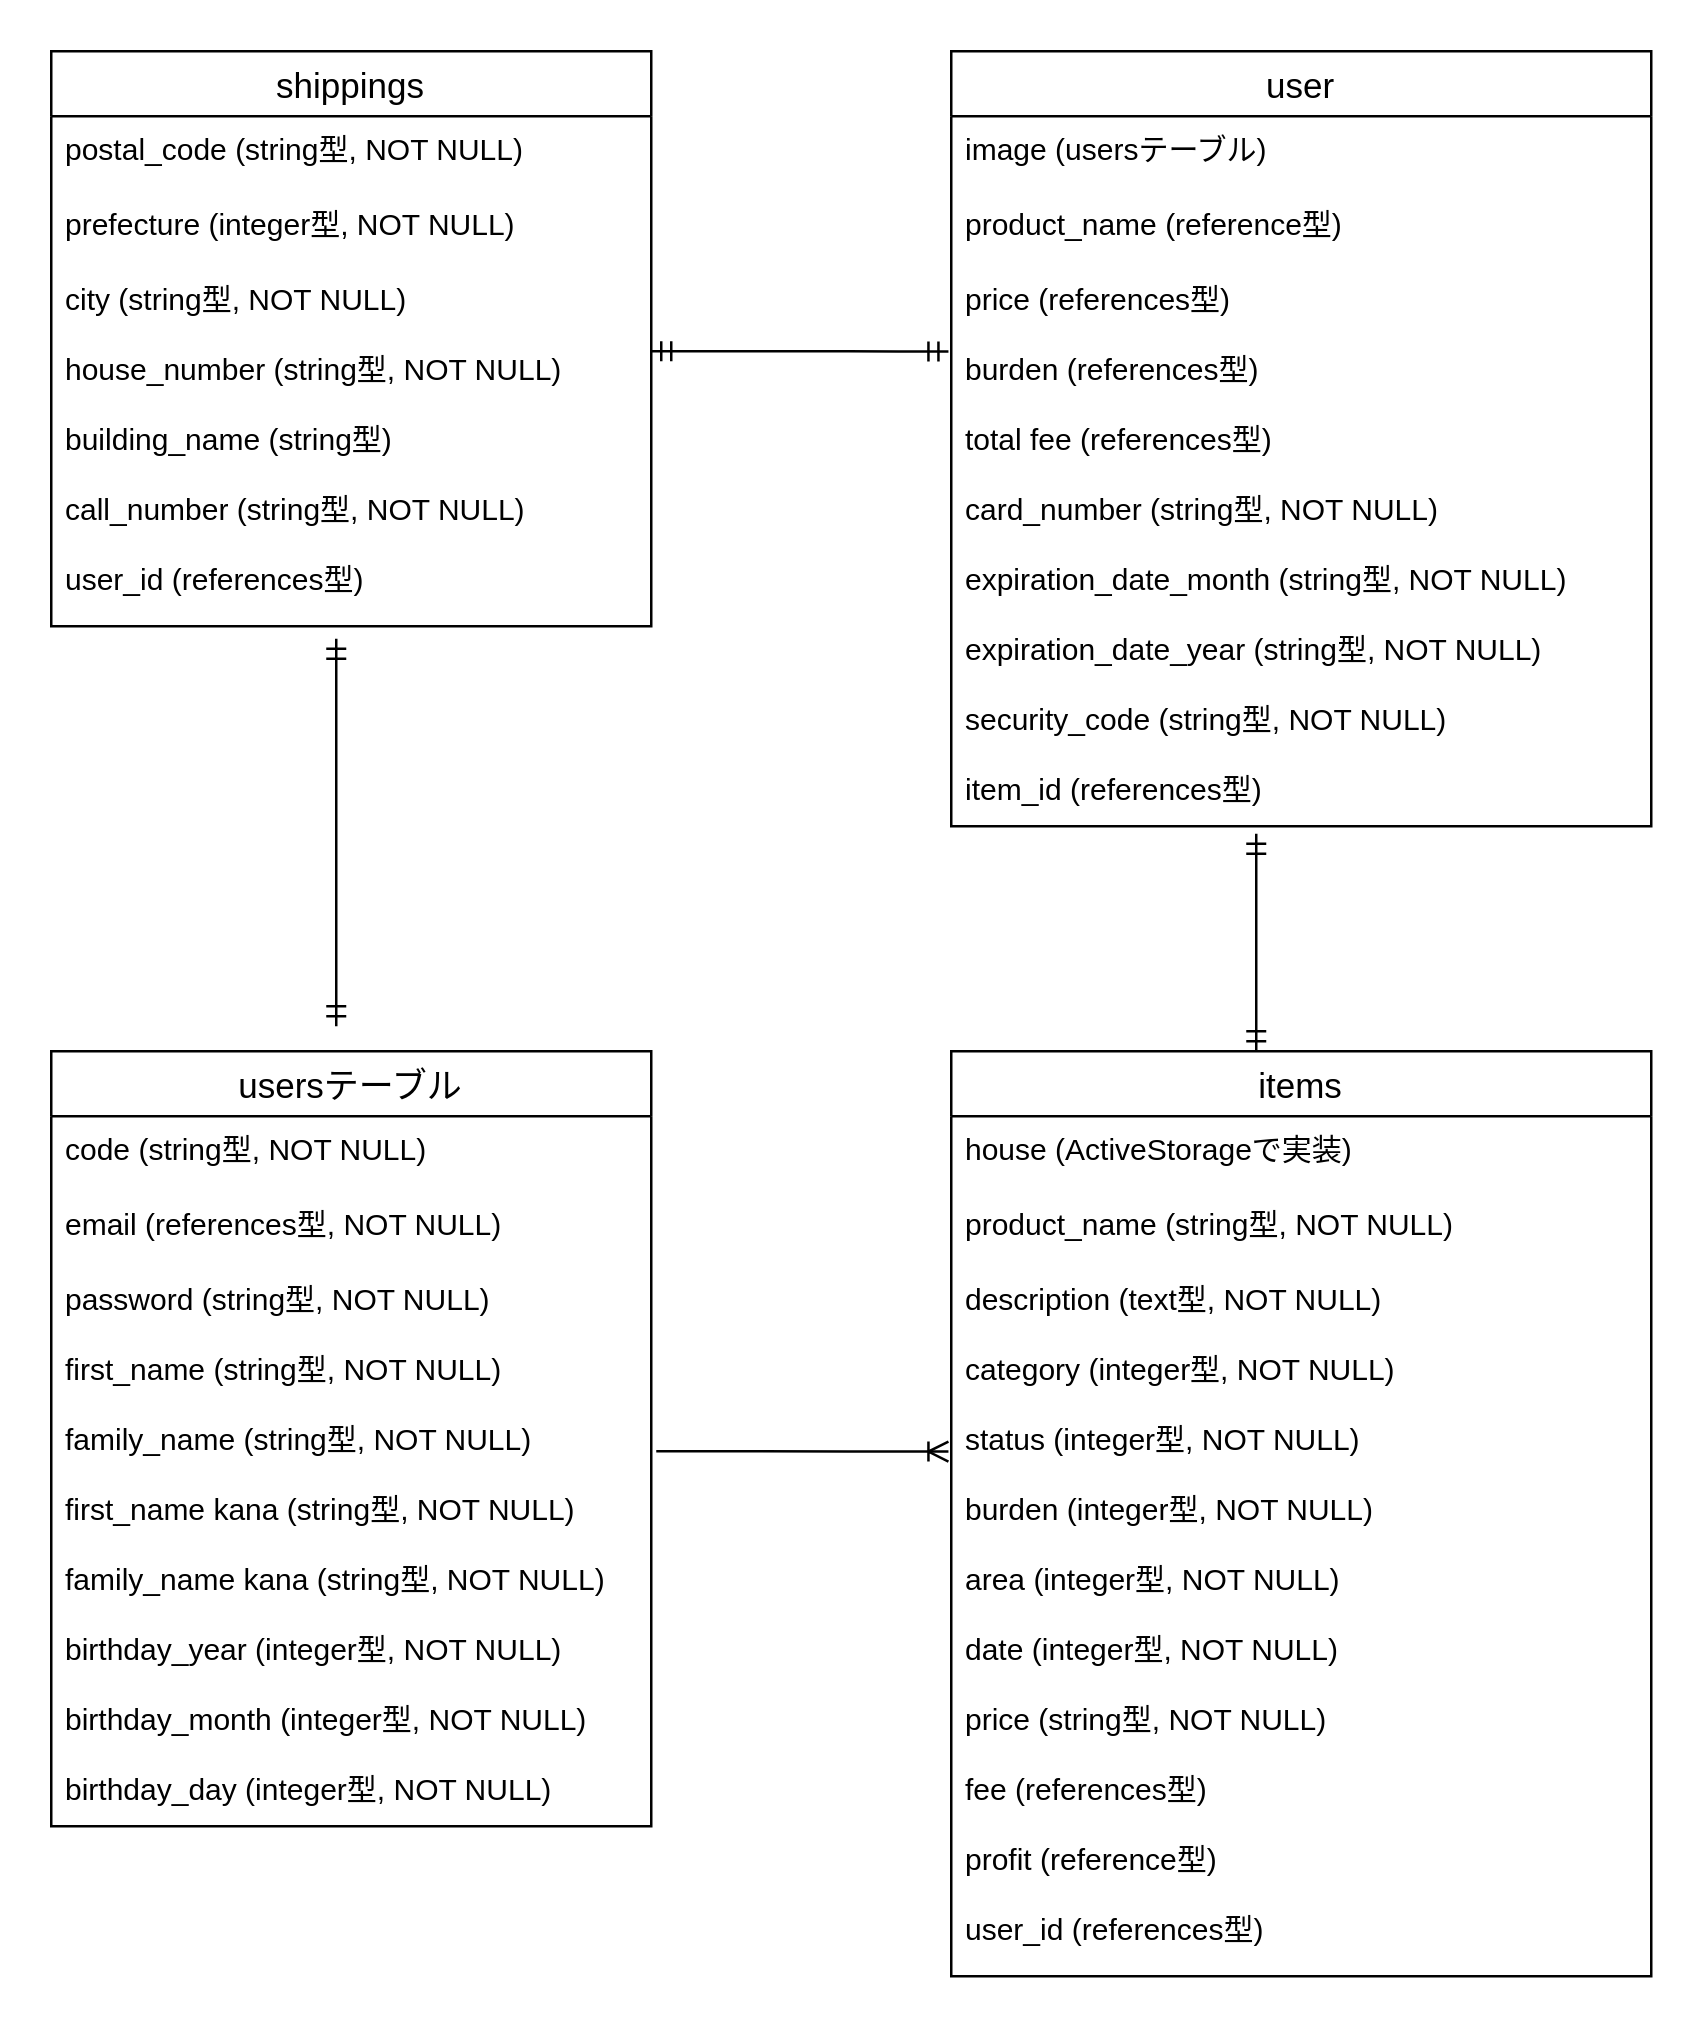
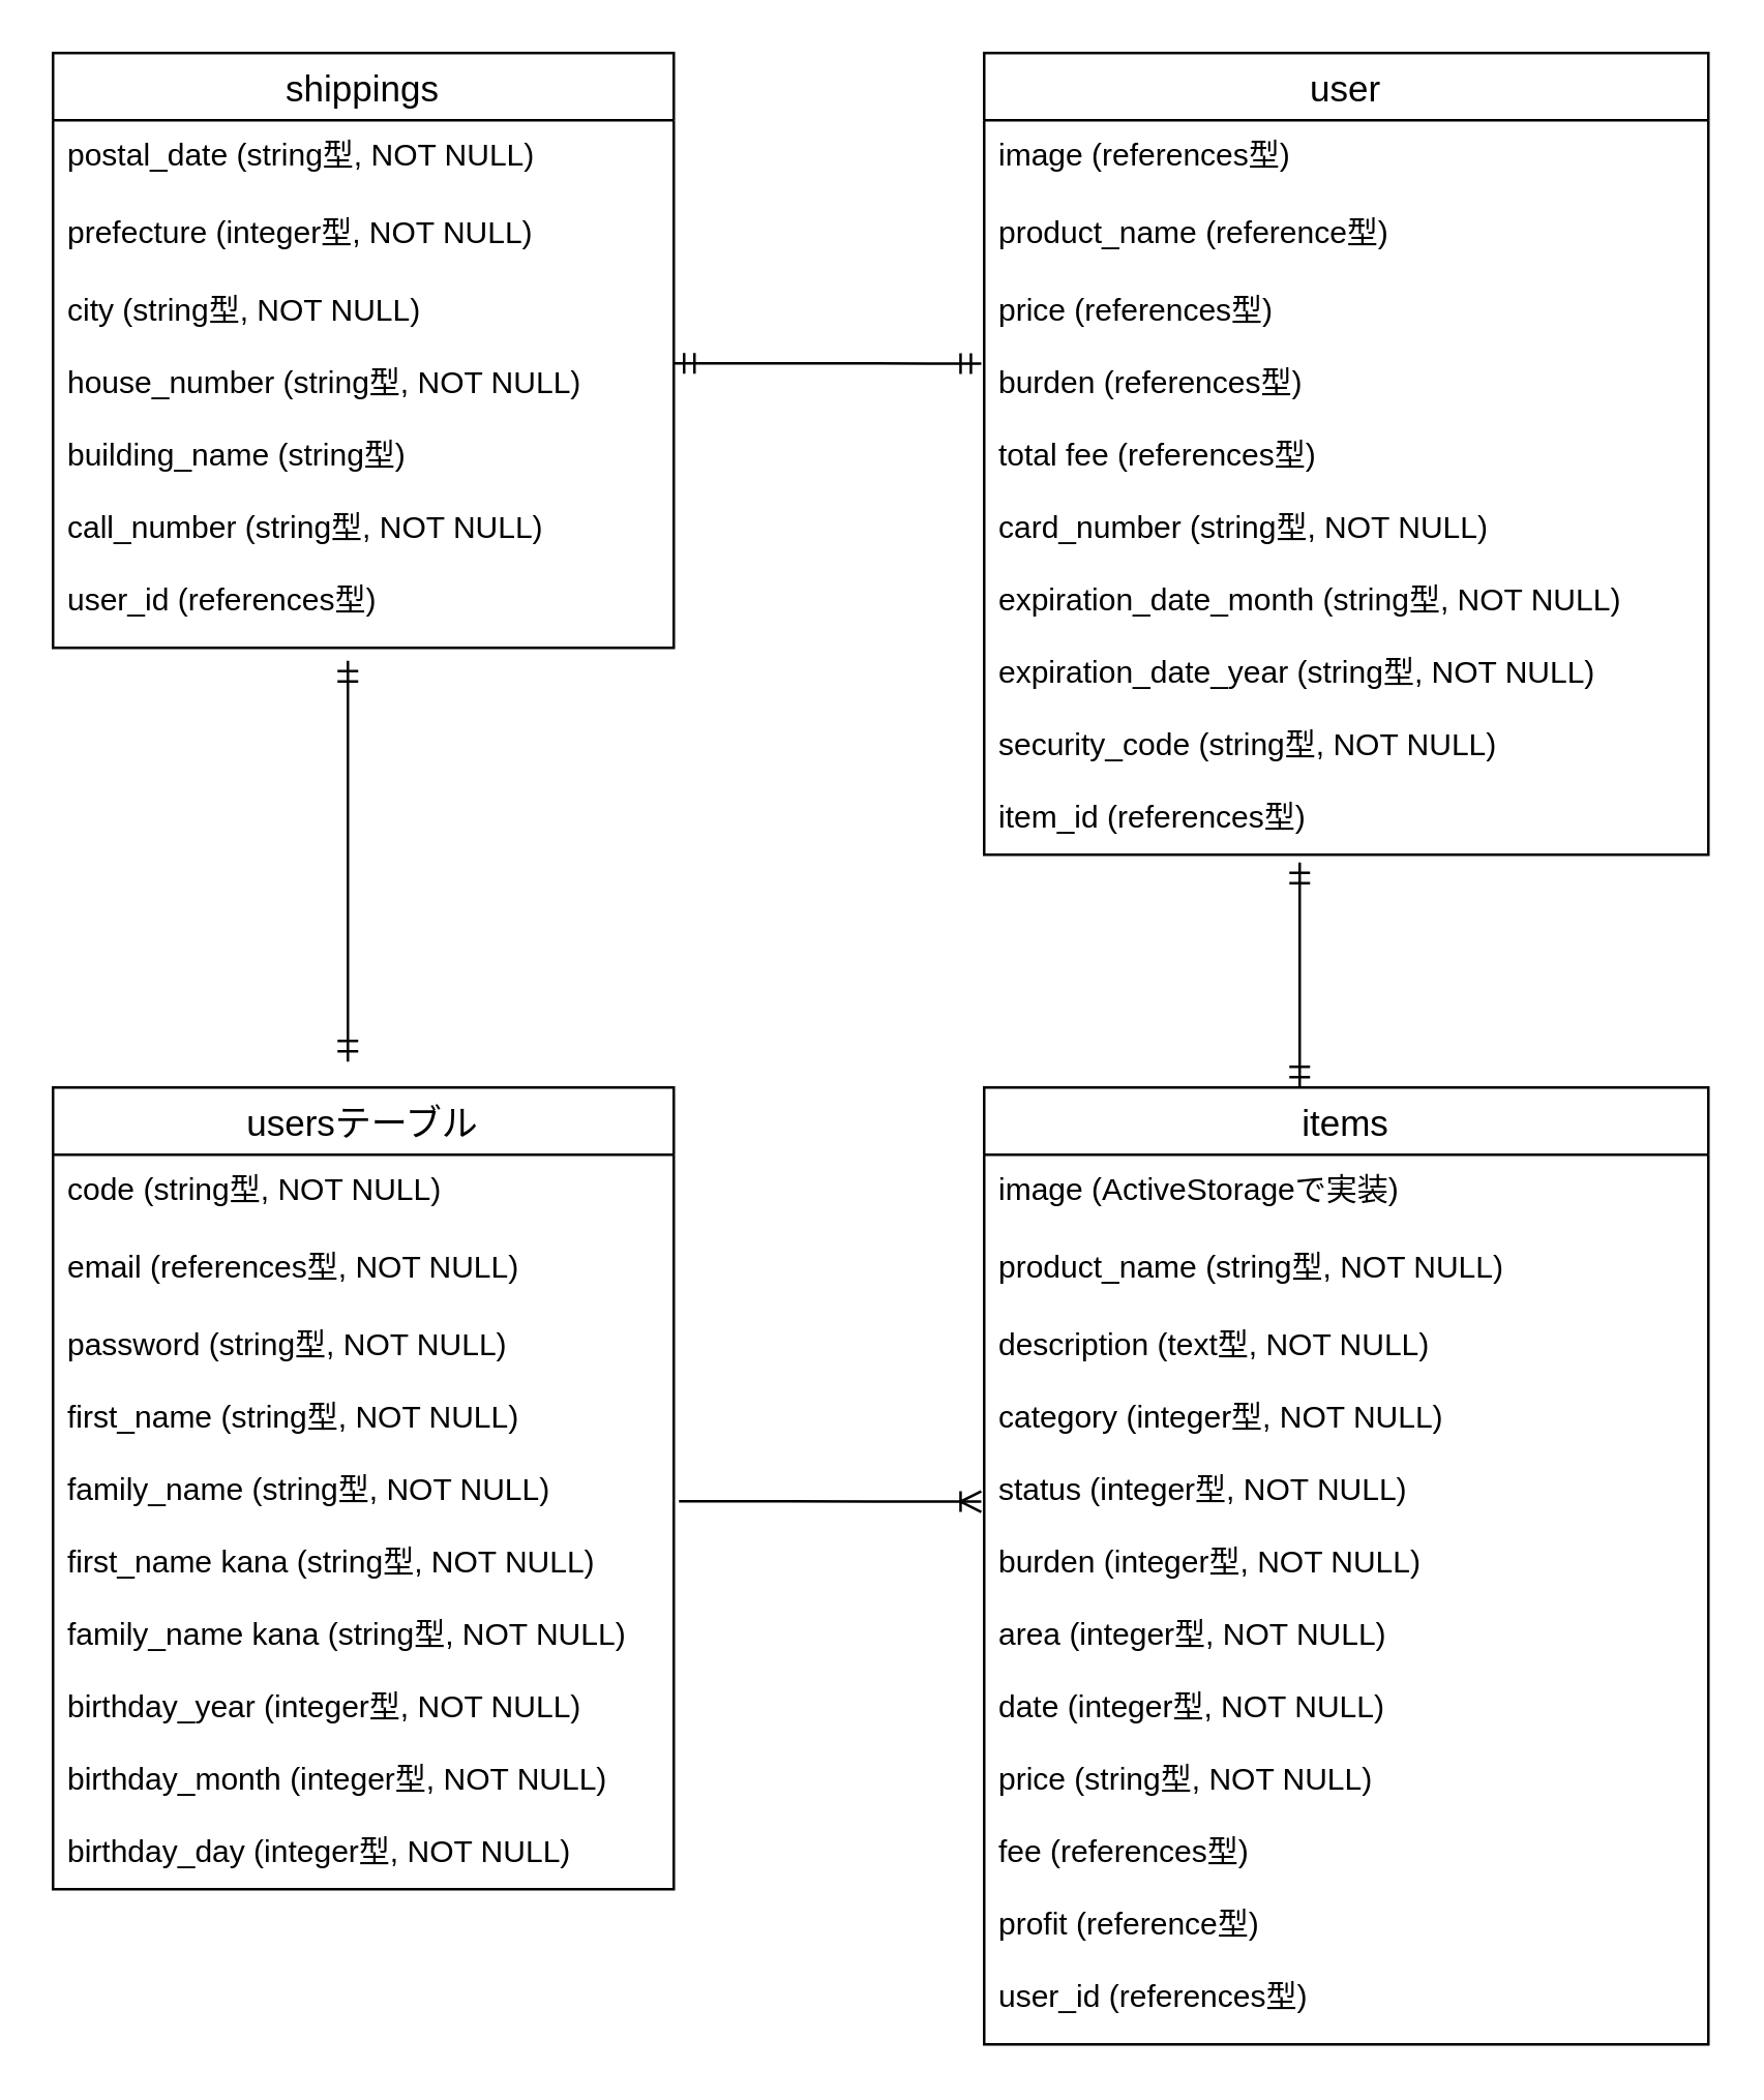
- <mxCell id="15" value="postal_code (string型, NOT NULL)" style="text;strokeColor=none;fillColor=none;spacingLeft=4;spacingRight=4;overflow=hidden;rotatable=0;points=[[0,0.5],[1,0.5]];portConstraint=eastwest;fontSize=12;" vertex="1" parent="14"><mxGeometry y="26" width="240" height="30" as="geometry" /></mxCell>
+ <mxCell id="15" value="postal_date (string型, NOT NULL)" style="text;strokeColor=none;fillColor=none;spacingLeft=4;spacingRight=4;overflow=hidden;rotatable=0;points=[[0,0.5],[1,0.5]];portConstraint=eastwest;fontSize=12;" vertex="1" parent="14"><mxGeometry y="26" width="240" height="30" as="geometry" /></mxCell>
- <mxCell id="11" value="image (usersテーブル)" style="text;strokeColor=none;fillColor=none;spacingLeft=4;spacingRight=4;overflow=hidden;rotatable=0;points=[[0,0.5],[1,0.5]];portConstraint=eastwest;fontSize=12;" vertex="1" parent="10"><mxGeometry y="26" width="280" height="30" as="geometry" /></mxCell>
+ <mxCell id="11" value="image (references型)" style="text;strokeColor=none;fillColor=none;spacingLeft=4;spacingRight=4;overflow=hidden;rotatable=0;points=[[0,0.5],[1,0.5]];portConstraint=eastwest;fontSize=12;" vertex="1" parent="10"><mxGeometry y="26" width="280" height="30" as="geometry" /></mxCell>
- <mxCell id="7" value="house (ActiveStorageで実装)" style="text;strokeColor=none;fillColor=none;spacingLeft=4;spacingRight=4;overflow=hidden;rotatable=0;points=[[0,0.5],[1,0.5]];portConstraint=eastwest;fontSize=12;" vertex="1" parent="6"><mxGeometry y="26" width="280" height="30" as="geometry" /></mxCell>
+ <mxCell id="7" value="image (ActiveStorageで実装)" style="text;strokeColor=none;fillColor=none;spacingLeft=4;spacingRight=4;overflow=hidden;rotatable=0;points=[[0,0.5],[1,0.5]];portConstraint=eastwest;fontSize=12;" vertex="1" parent="6"><mxGeometry y="26" width="280" height="30" as="geometry" /></mxCell>
